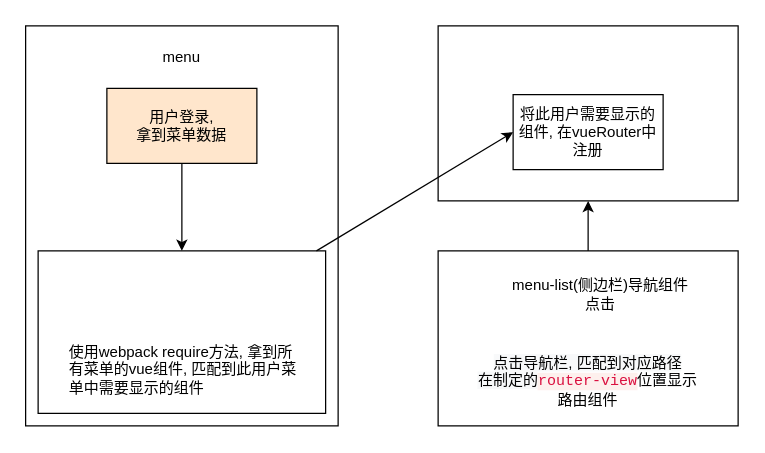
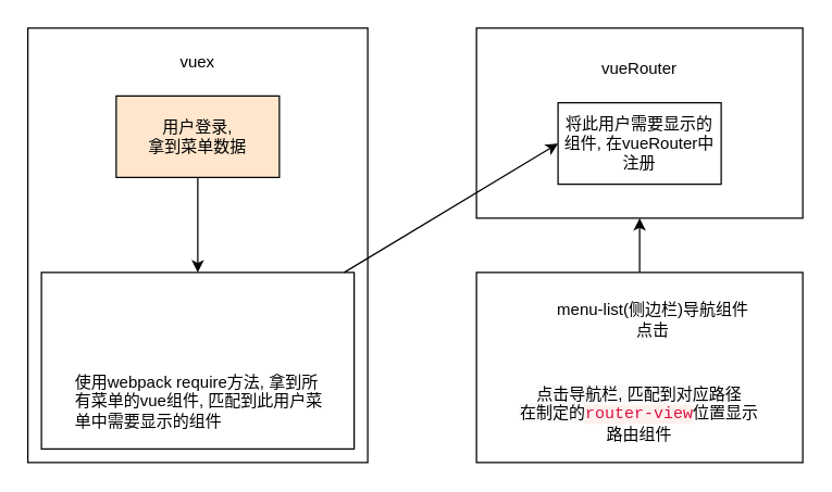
- <mxCell id="4" value="menu" style="text;html=1;strokeColor=none;fillColor=none;align=center;verticalAlign=middle;whiteSpace=wrap;rounded=0;" parent="1" vertex="1"><mxGeometry x="115" y="30" width="60" height="30" as="geometry" /></mxCell>
+ <mxCell id="4" value="vuex" style="text;html=1;strokeColor=none;fillColor=none;align=center;verticalAlign=middle;whiteSpace=wrap;rounded=0;" parent="1" vertex="1"><mxGeometry x="115" y="30" width="60" height="30" as="geometry" /></mxCell>
+ <mxCell id="9" value="vueRouter" style="text;html=1;strokeColor=none;fillColor=none;align=center;verticalAlign=middle;whiteSpace=wrap;rounded=0;" parent="1" vertex="1"><mxGeometry x="440" y="35" width="60" height="30" as="geometry" /></mxCell>
